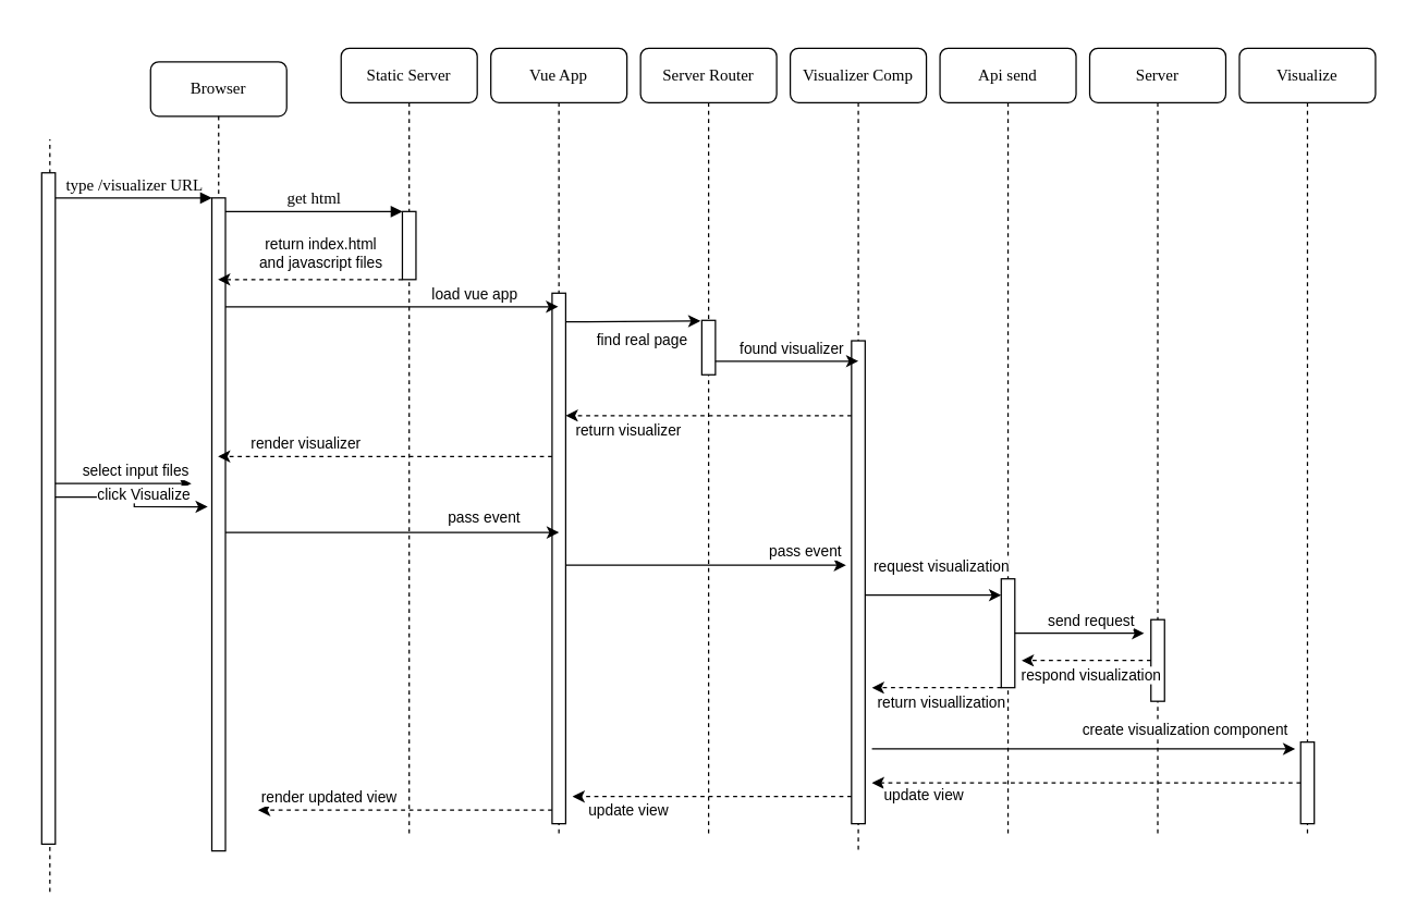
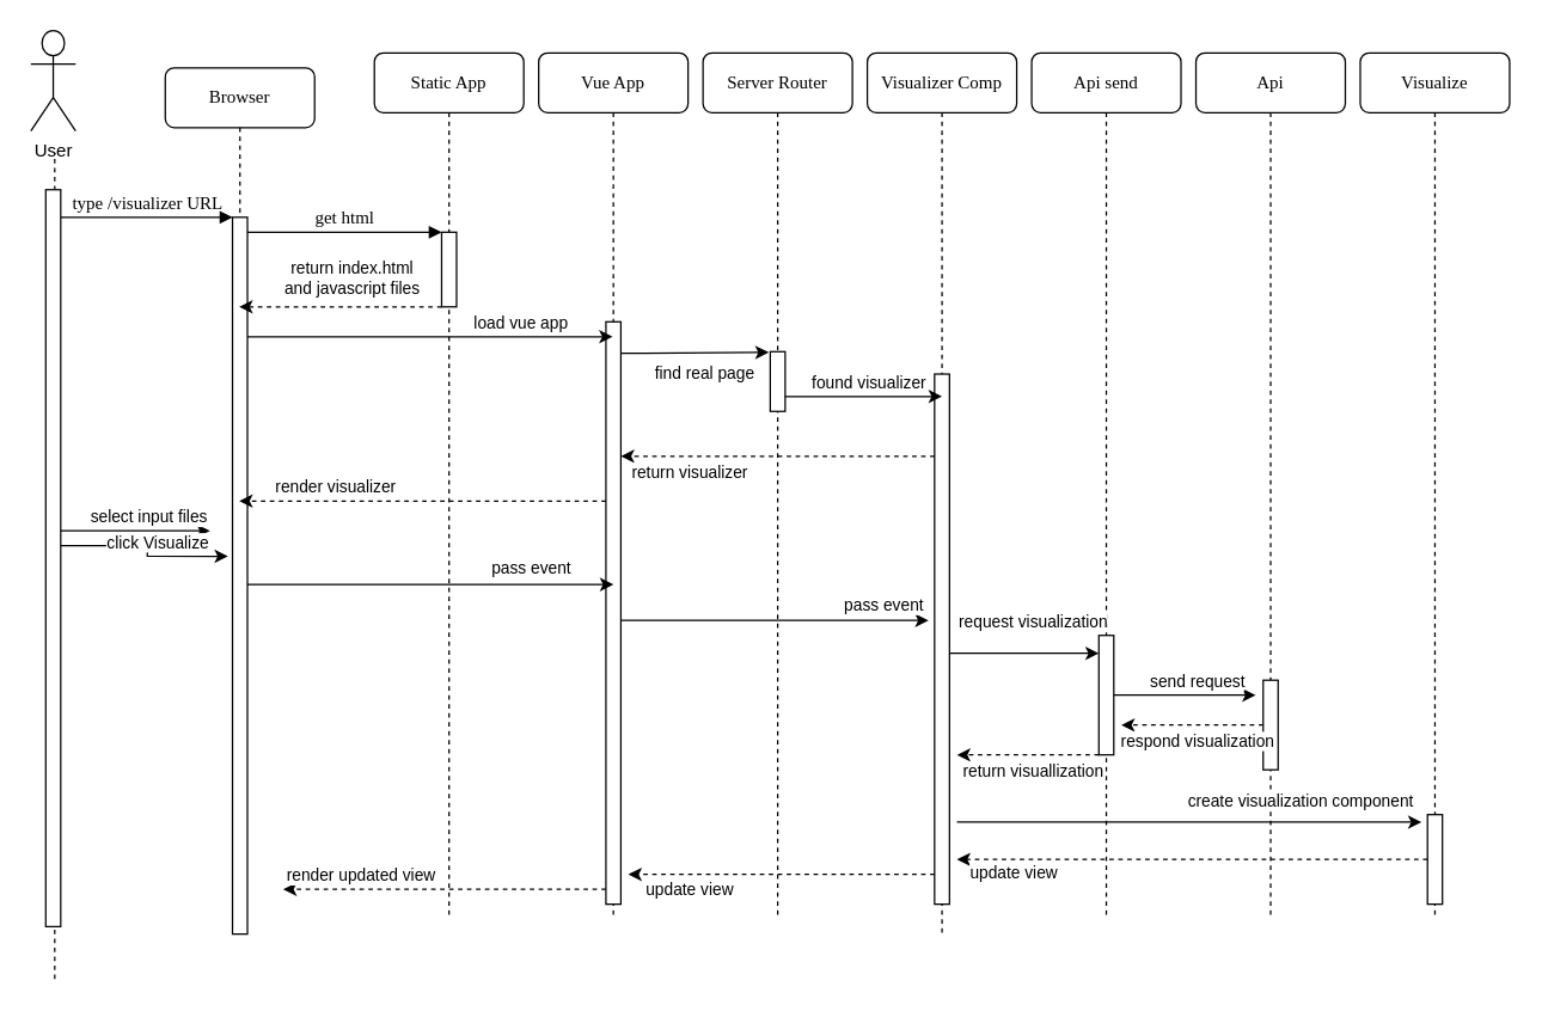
+ <mxCell id="14" value="User" style="shape=umlActor;verticalLabelPosition=bottom;verticalAlign=top;html=1;" vertex="1" parent="12"><mxGeometry width="30" height="67.29" as="geometry" /></mxCell>
- <mxCell id="46" value="Static Server" style="shape=umlLifeline;perimeter=lifelinePerimeter;whiteSpace=wrap;html=1;container=1;collapsible=0;recursiveResize=0;outlineConnect=0;rounded=1;shadow=0;comic=0;labelBackgroundColor=none;strokeWidth=1;fontFamily=Verdana;fontSize=12;align=center;" parent="45" vertex="1"><mxGeometry width="100" height="580" as="geometry" /></mxCell>
+ <mxCell id="46" value="Static App" style="shape=umlLifeline;perimeter=lifelinePerimeter;whiteSpace=wrap;html=1;container=1;collapsible=0;recursiveResize=0;outlineConnect=0;rounded=1;shadow=0;comic=0;labelBackgroundColor=none;strokeWidth=1;fontFamily=Verdana;fontSize=12;align=center;" parent="45" vertex="1"><mxGeometry width="100" height="580" as="geometry" /></mxCell>
- <mxCell id="43" value="Server" style="shape=umlLifeline;perimeter=lifelinePerimeter;whiteSpace=wrap;html=1;container=1;collapsible=0;recursiveResize=0;outlineConnect=0;rounded=1;shadow=0;comic=0;labelBackgroundColor=none;strokeWidth=1;fontFamily=Verdana;fontSize=12;align=center;" vertex="1" parent="42"><mxGeometry width="100" height="580" as="geometry" /></mxCell>
+ <mxCell id="43" value="Api" style="shape=umlLifeline;perimeter=lifelinePerimeter;whiteSpace=wrap;html=1;container=1;collapsible=0;recursiveResize=0;outlineConnect=0;rounded=1;shadow=0;comic=0;labelBackgroundColor=none;strokeWidth=1;fontFamily=Verdana;fontSize=12;align=center;" vertex="1" parent="42"><mxGeometry width="100" height="580" as="geometry" /></mxCell>
